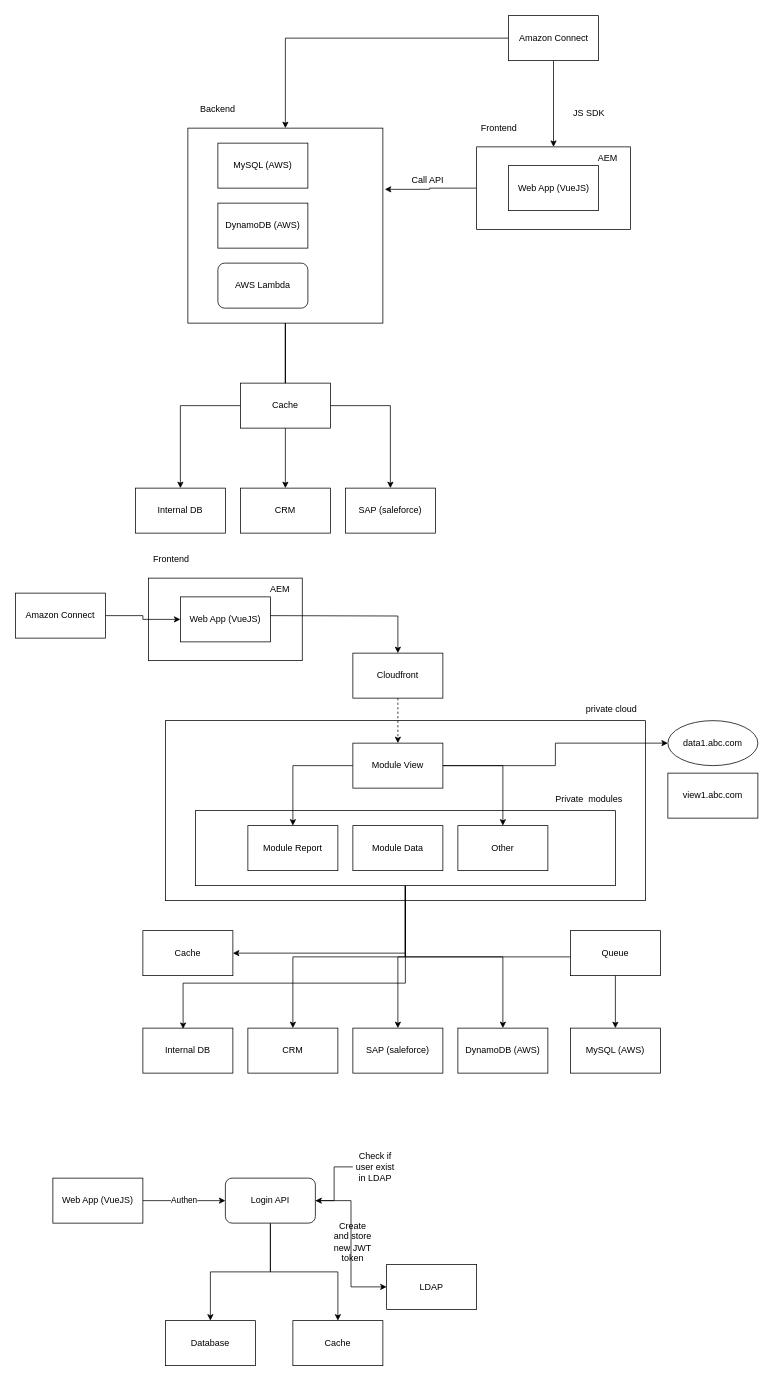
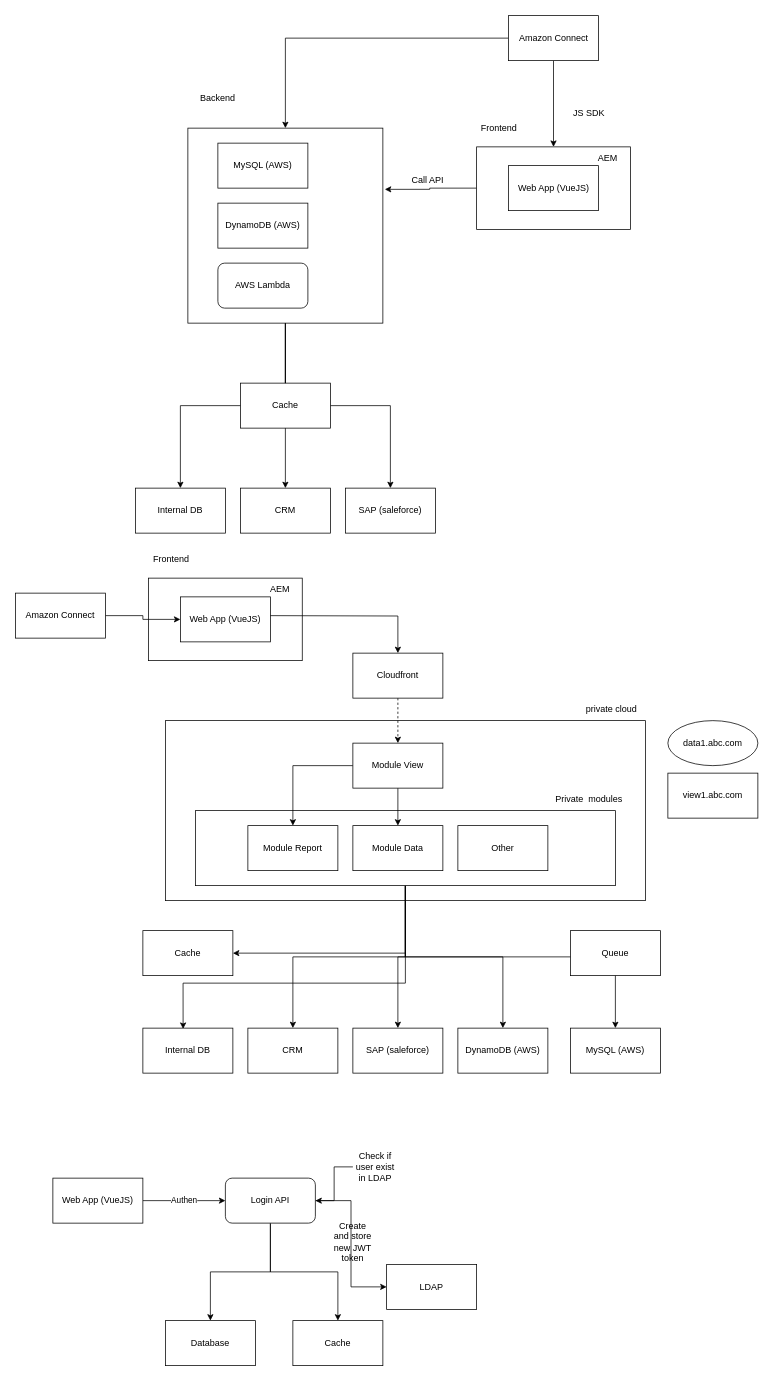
- <mxCell id="17" value="Backend" style="text;html=1;strokeColor=none;fillColor=none;align=center;verticalAlign=middle;whiteSpace=wrap;rounded=0;" parent="1" vertex="1"><mxGeometry x="260" width="60" height="30" as="geometry" y="130" /></mxCell>
+ <mxCell id="17" value="Backend" style="text;html=1;strokeColor=none;fillColor=none;align=center;verticalAlign=middle;whiteSpace=wrap;rounded=0;" parent="1" vertex="1"><mxGeometry x="260" y="115" width="60" height="30" as="geometry" /></mxCell>
- <mxCell id="33" value="" style="edgeStyle=orthogonalEdgeStyle;rounded=0;orthogonalLoop=1;jettySize=auto;html=1;" parent="1" source="36" target="53" edge="1"><mxGeometry relative="1" as="geometry" /></mxCell>
+ <mxCell id="33" value="" style="edgeStyle=orthogonalEdgeStyle;rounded=0;orthogonalLoop=1;jettySize=auto;html=1;" parent="1" source="36" target="37" edge="1"><mxGeometry relative="1" as="geometry" /></mxCell>
- <mxCell id="35" style="edgeStyle=orthogonalEdgeStyle;rounded=0;orthogonalLoop=1;jettySize=auto;html=1;entryX=0.5;entryY=0;entryDx=0;entryDy=0;" parent="1" source="36" target="32" edge="1"><mxGeometry relative="1" as="geometry" /></mxCell>
